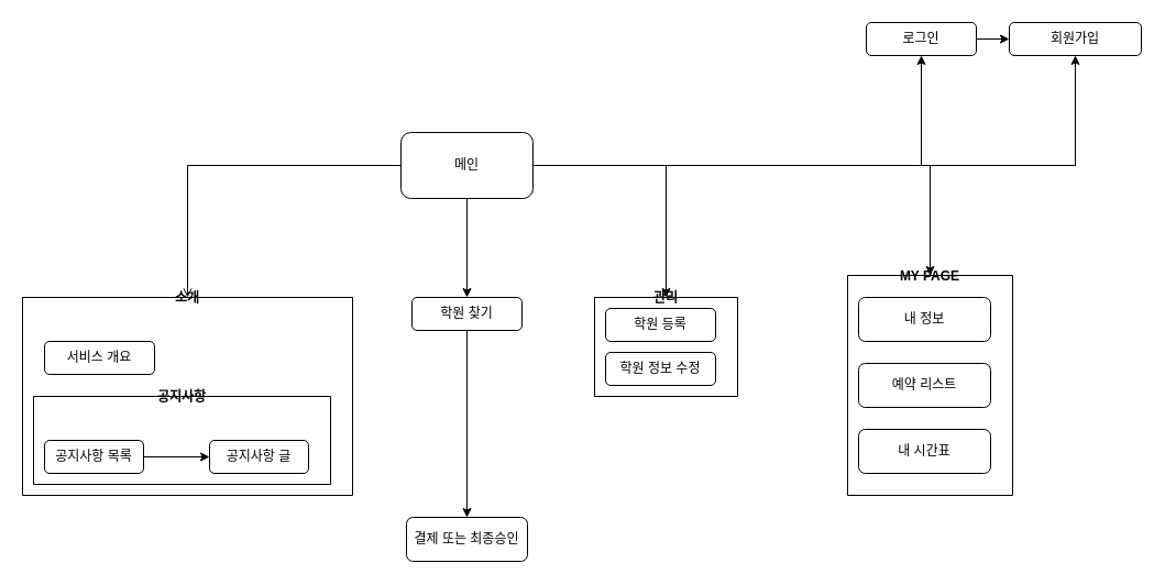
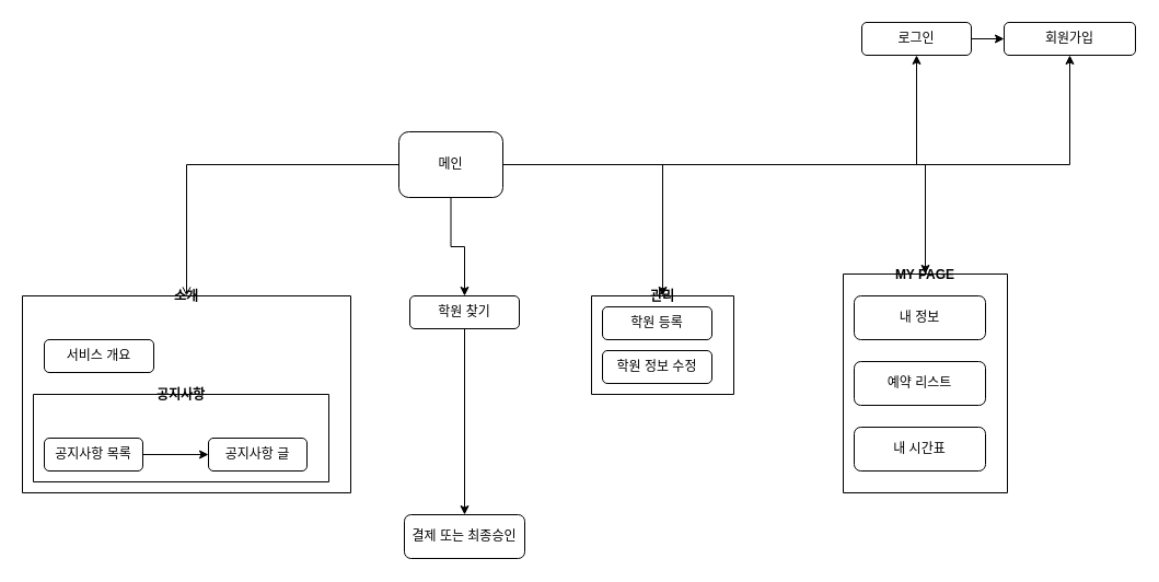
- <mxCell id="14" value="메인" style="rounded=1;whiteSpace=wrap;html=1;" vertex="1" parent="1"><mxGeometry x="364" y="120" width="120" height="60" as="geometry" /></mxCell>
+ <mxCell id="14" value="메인" style="rounded=1;whiteSpace=wrap;html=1;" vertex="1" parent="1"><mxGeometry x="364" y="120" width="95" height="60" as="geometry" /></mxCell>
